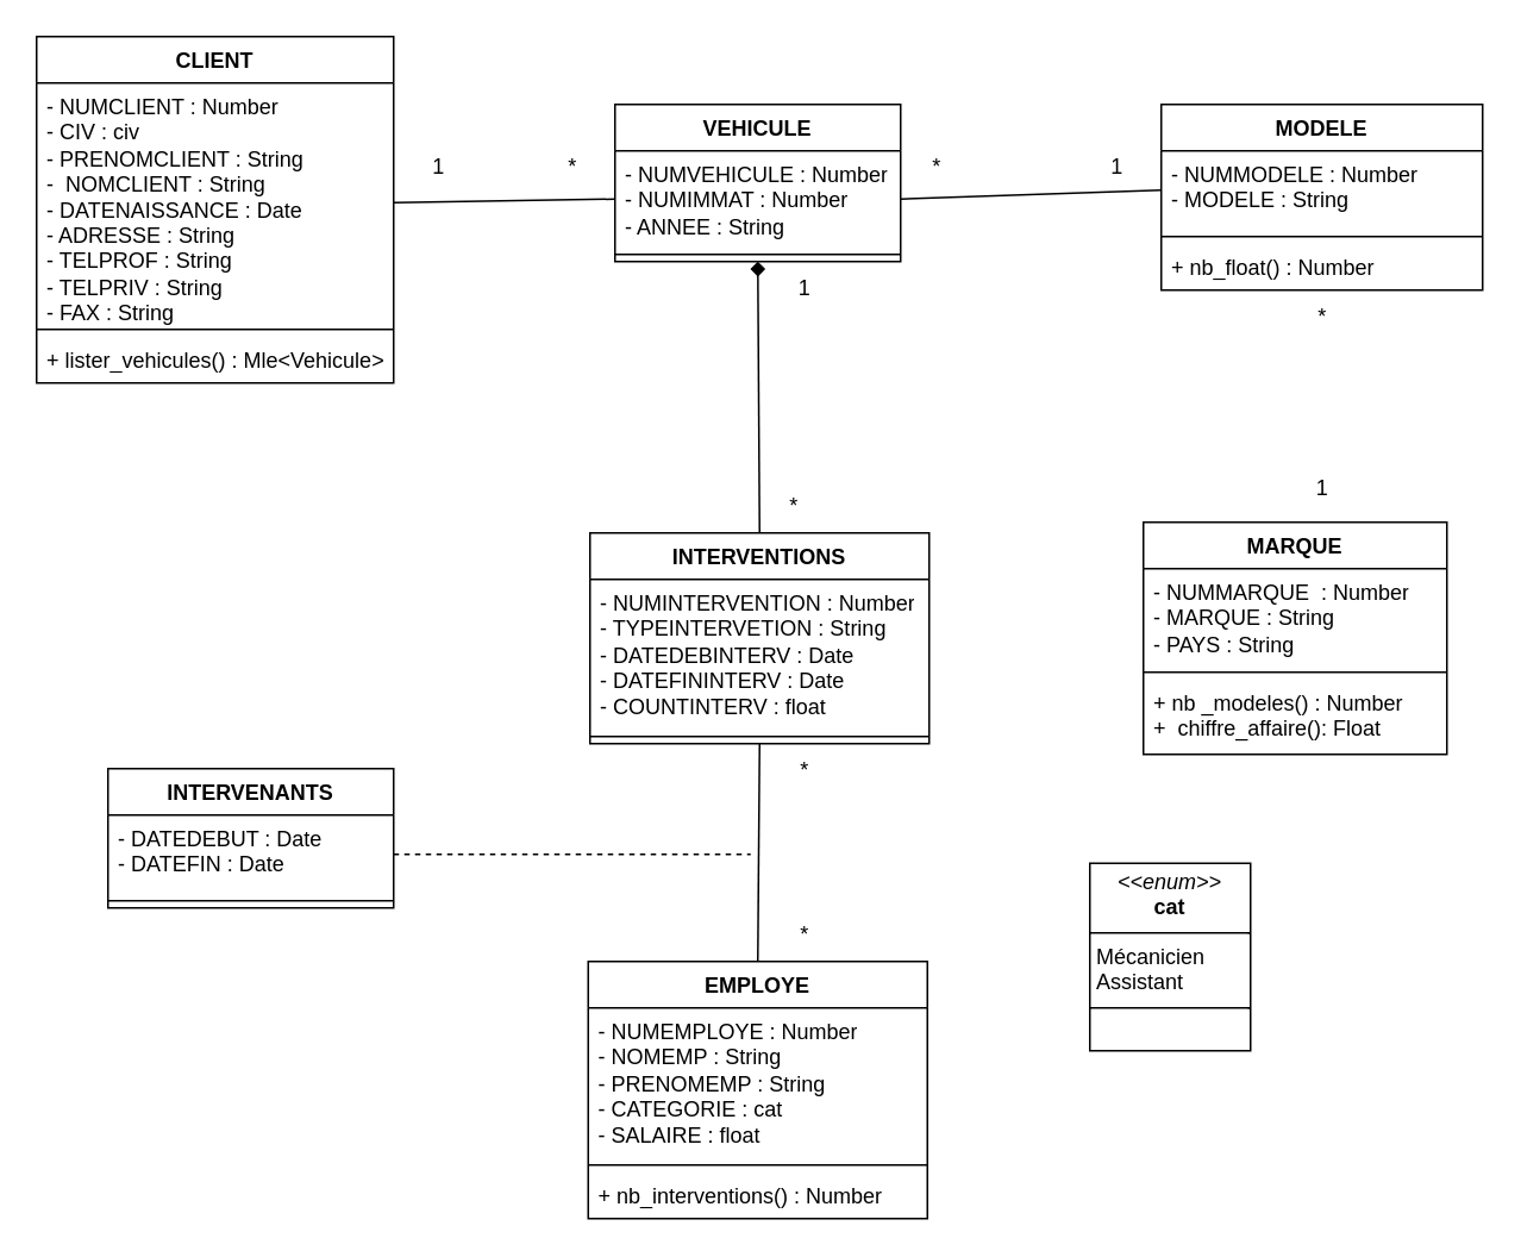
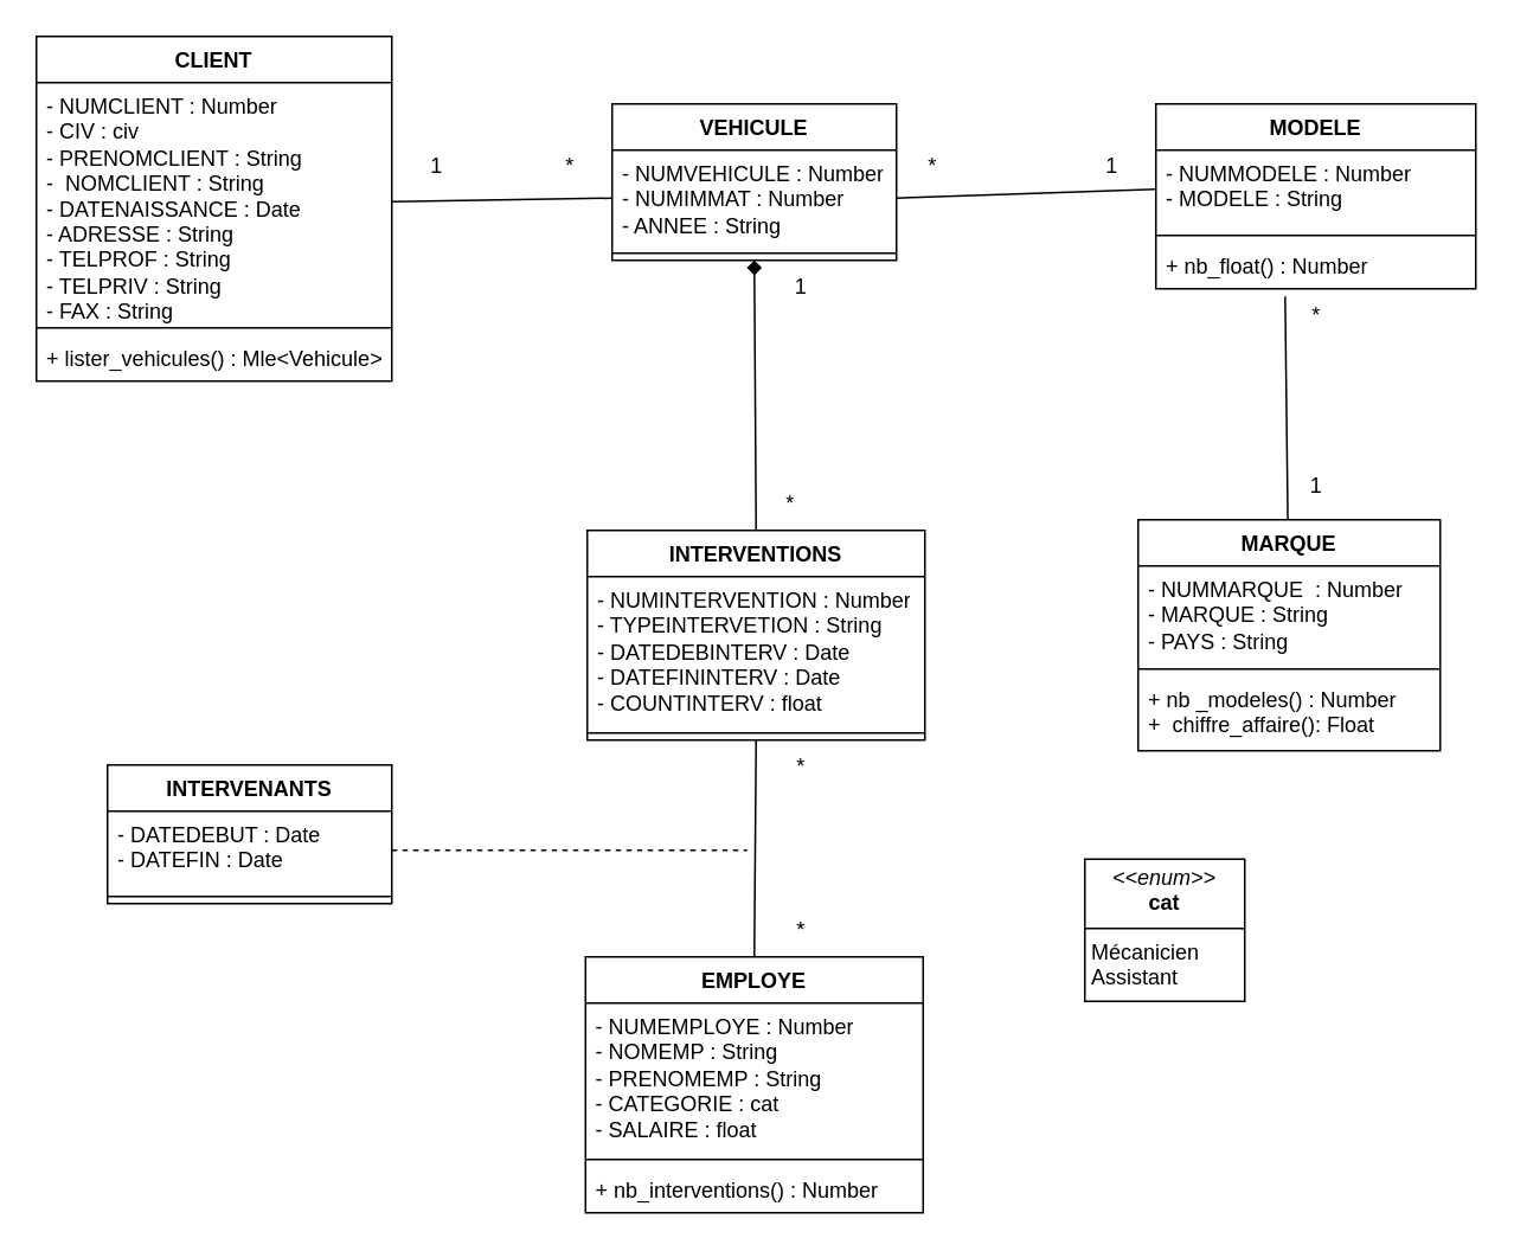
+ <mxCell id="28" value="" style="endArrow=none;html=1;rounded=0;entryX=0.404;entryY=1.169;entryDx=0;entryDy=0;entryPerimeter=0;" parent="1" source="10" target="17" edge="1"><mxGeometry width="50" height="50" relative="1" as="geometry"><mxPoint x="700" y="188" as="sourcePoint" /><mxPoint x="730" y="108" as="targetPoint" /></mxGeometry></mxCell>
- <mxCell id="35" value="&lt;p style=&quot;margin:0px;margin-top:4px;text-align:center;&quot;&gt;&lt;i&gt;&amp;lt;&amp;lt;enum&amp;gt;&amp;gt;&lt;/i&gt;&lt;br&gt;&lt;b&gt;cat&lt;/b&gt;&lt;/p&gt;&lt;hr size=&quot;1&quot; style=&quot;border-style:solid;&quot;&gt;&lt;p style=&quot;margin:0px;margin-left:4px;&quot;&gt;Mécanicien&lt;/p&gt;&lt;p style=&quot;margin:0px;margin-left:4px;&quot;&gt;Assistant&lt;/p&gt;&lt;hr size=&quot;1&quot; style=&quot;border-style:solid;&quot;&gt;&lt;p style=&quot;margin:0px;margin-left:4px;&quot;&gt;&lt;br&gt;&lt;/p&gt;" style="verticalAlign=top;align=left;overflow=fill;html=1;whiteSpace=wrap;" parent="1" vertex="1"><mxGeometry x="610" y="483" width="90" height="105" as="geometry" /></mxCell>
+ <mxCell id="35" value="&lt;p style=&quot;margin:0px;margin-top:4px;text-align:center;&quot;&gt;&lt;i&gt;&amp;lt;&amp;lt;enum&amp;gt;&amp;gt;&lt;/i&gt;&lt;br&gt;&lt;b&gt;cat&lt;/b&gt;&lt;/p&gt;&lt;hr size=&quot;1&quot; style=&quot;border-style:solid;&quot;&gt;&lt;p style=&quot;margin:0px;margin-left:4px;&quot;&gt;Mécanicien&lt;/p&gt;&lt;p style=&quot;margin:0px;margin-left:4px;&quot;&gt;Assistant&lt;/p&gt;&lt;hr size=&quot;1&quot; style=&quot;border-style:solid;&quot;&gt;&lt;p style=&quot;margin:0px;margin-left:4px;&quot;&gt;&lt;br&gt;&lt;/p&gt;" style="verticalAlign=top;align=left;overflow=fill;html=1;whiteSpace=wrap;" parent="1" vertex="1"><mxGeometry x="610" y="483" width="90" height="80" as="geometry" /></mxCell>
